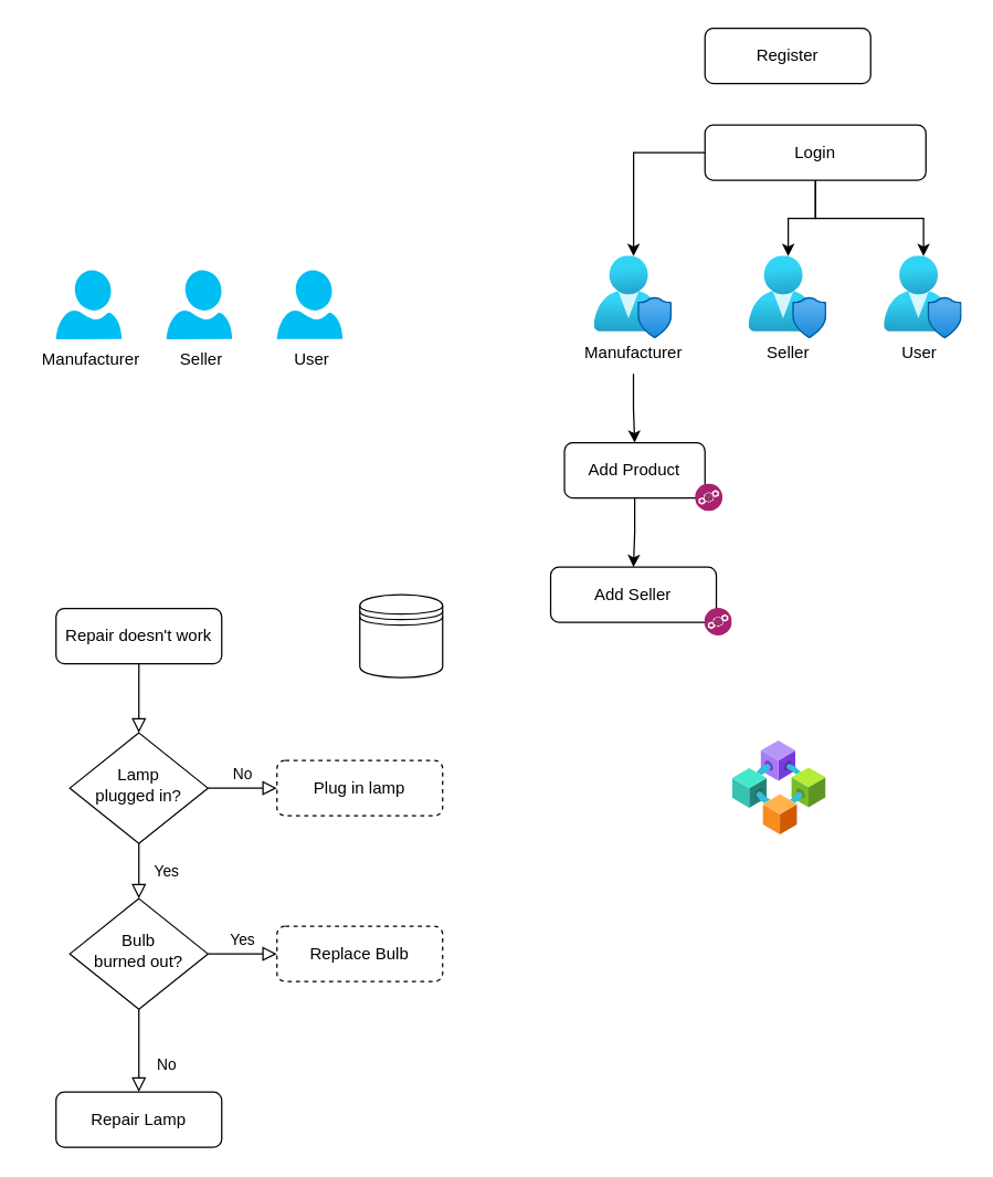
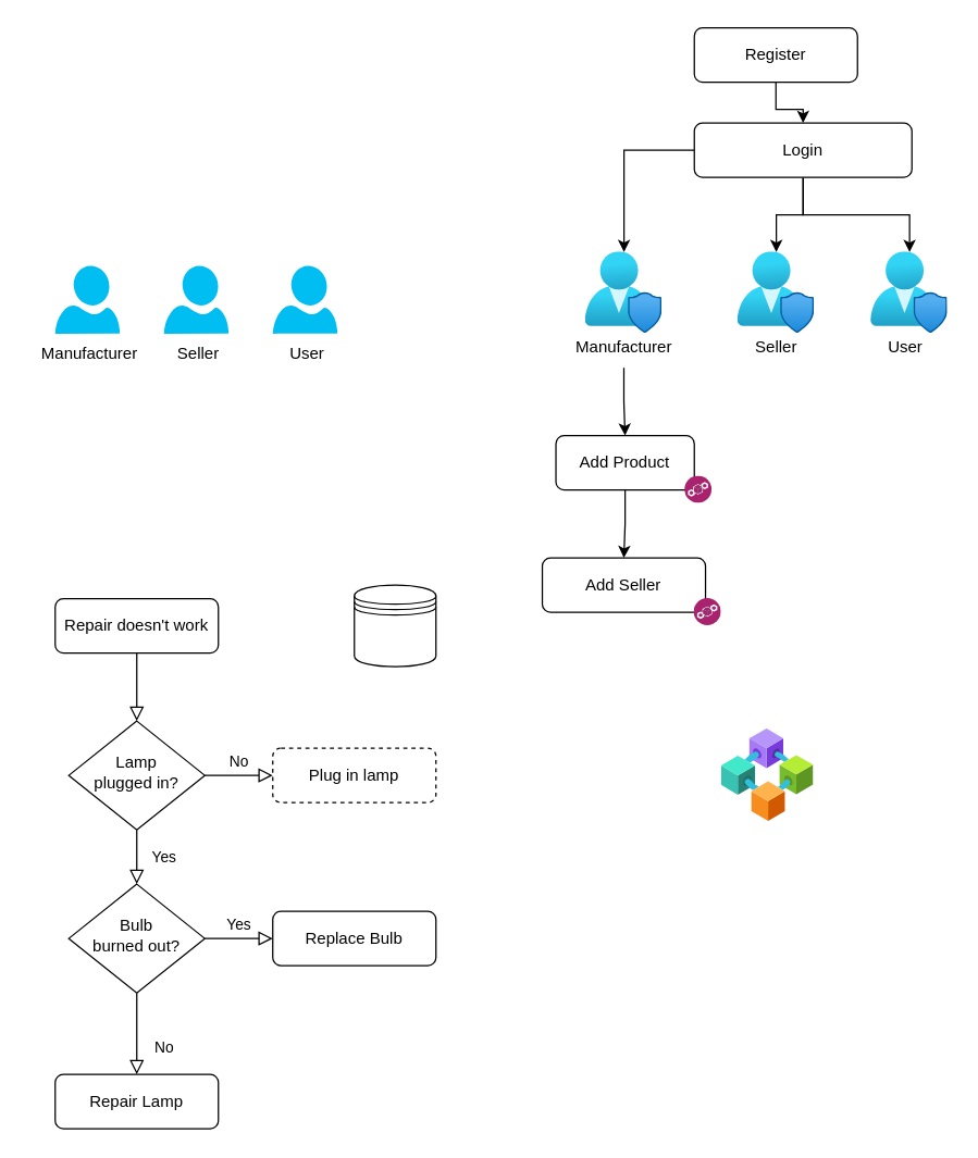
+ <mxCell id="29" style="edgeStyle=orthogonalEdgeStyle;rounded=0;orthogonalLoop=1;jettySize=auto;html=1;" edge="1" parent="1" source="30" target="34"><mxGeometry relative="1" as="geometry" /></mxCell>
- <mxCell id="12" value="Replace Bulb" style="rounded=1;whiteSpace=wrap;html=1;fontSize=12;glass=0;strokeWidth=1;shadow=0;dashed=1;" parent="1" vertex="1"><mxGeometry x="200" y="670" width="120" height="40" as="geometry" /></mxCell>
+ <mxCell id="12" value="Replace Bulb" style="rounded=1;whiteSpace=wrap;html=1;fontSize=12;glass=0;strokeWidth=1;shadow=0;" parent="1" vertex="1"><mxGeometry x="200" y="670" width="120" height="40" as="geometry" /></mxCell>
